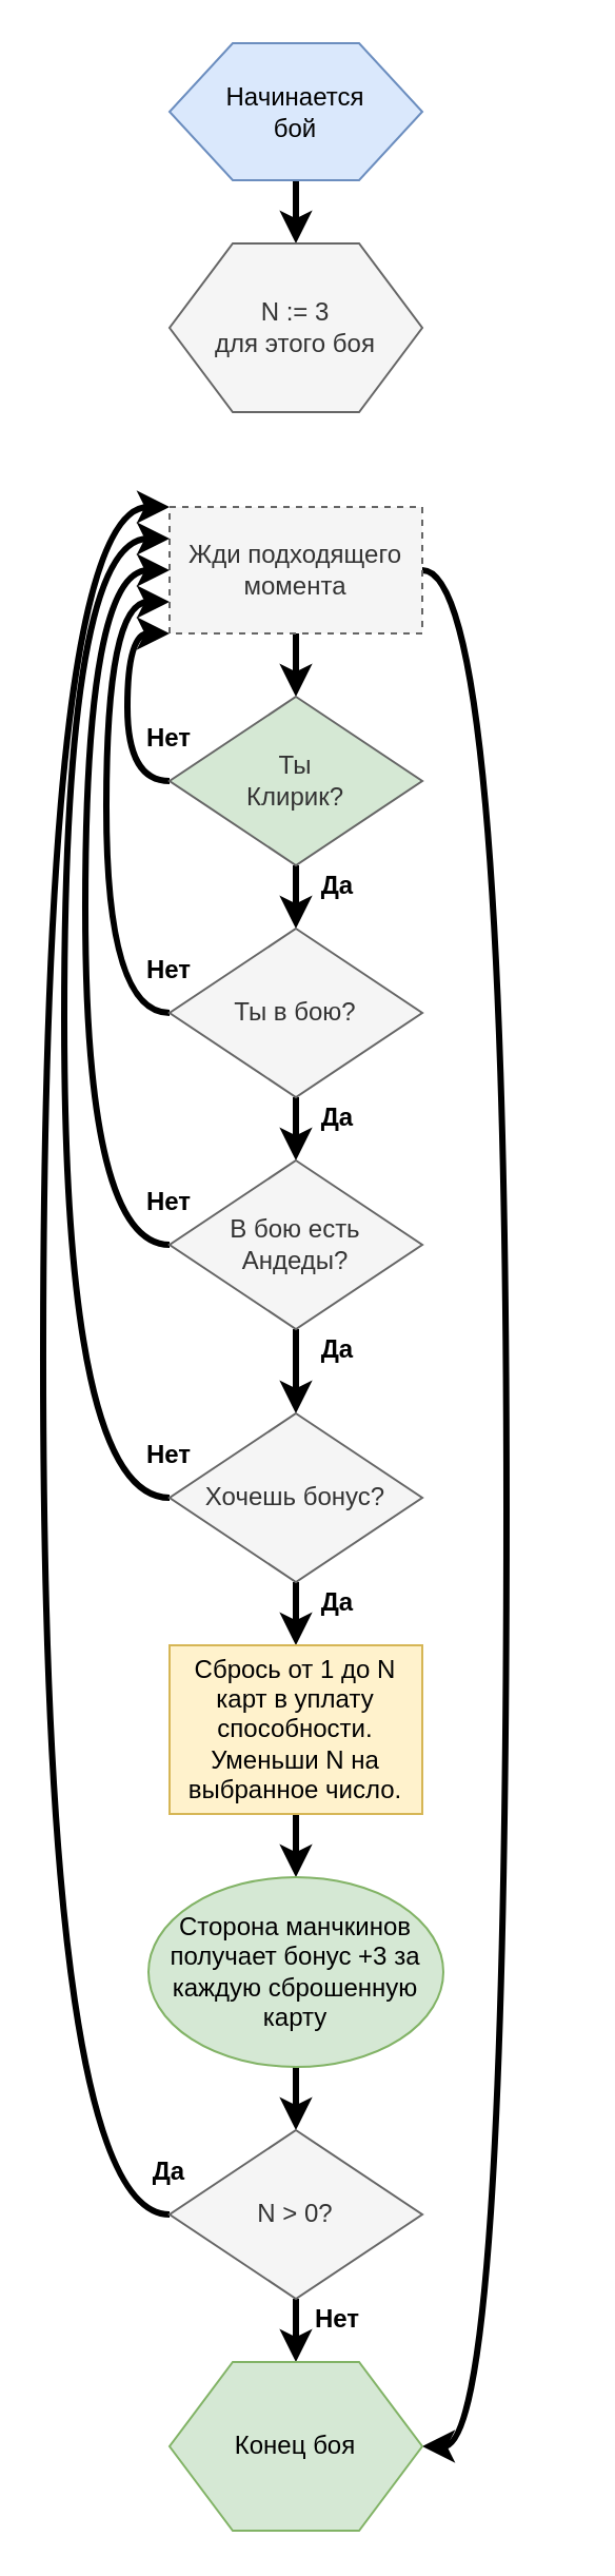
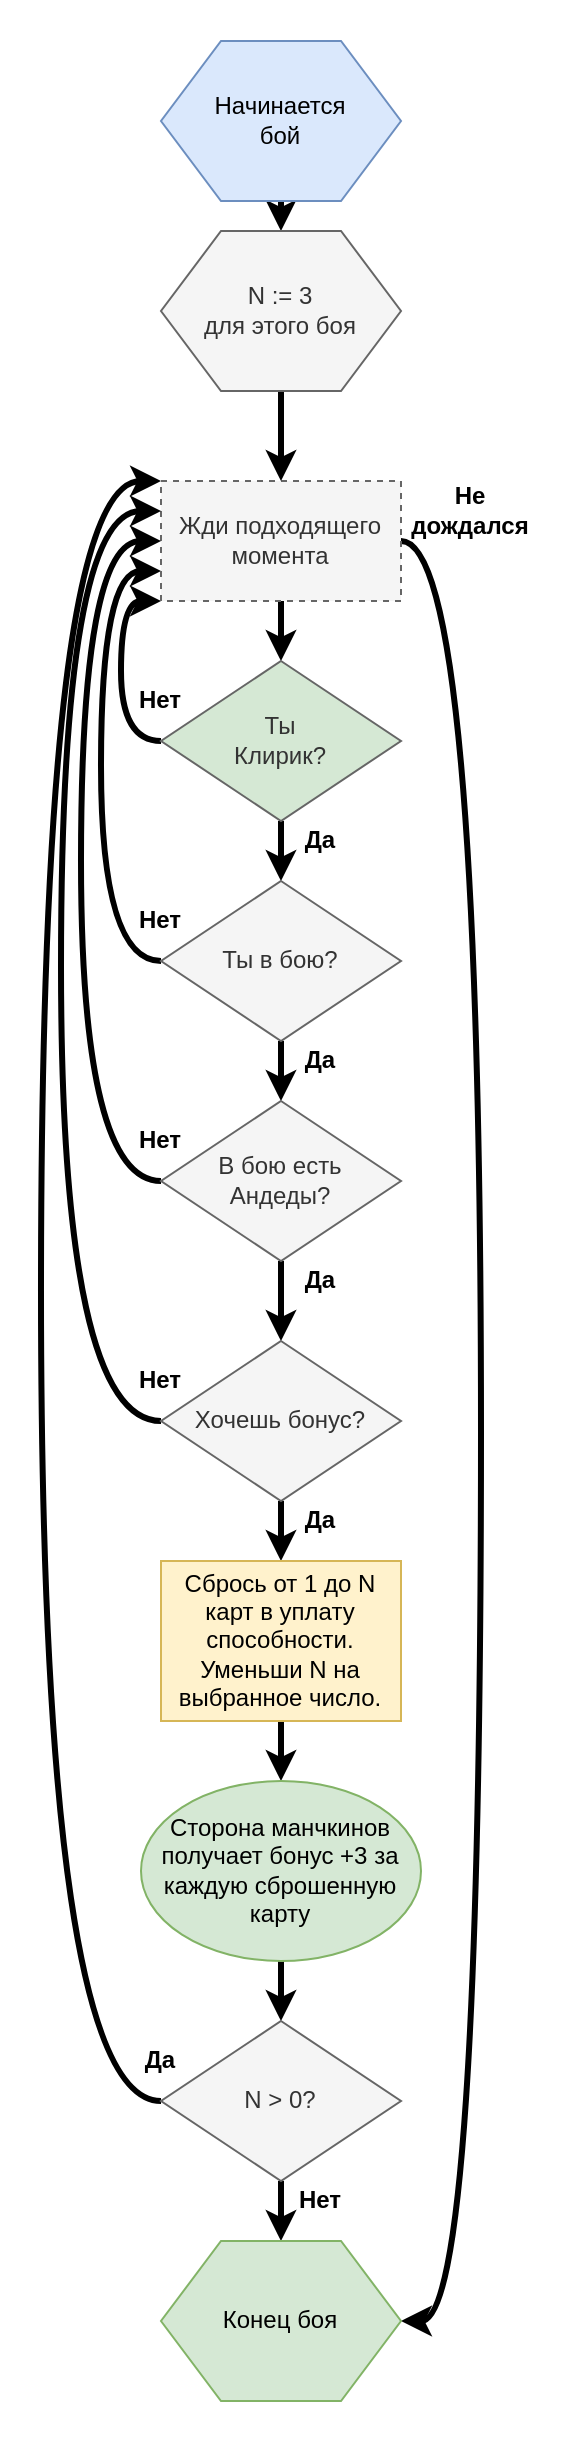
- <mxCell id="3" value="Начинается&lt;br&gt;бой" style="shape=hexagon;perimeter=hexagonPerimeter2;whiteSpace=wrap;html=1;fillColor=#dae8fc;strokeColor=#6c8ebf;" vertex="1" parent="1"><mxGeometry x="80" y="20" width="120" height="65" as="geometry" /></mxCell>
+ <mxCell id="3" value="Начинается&lt;br&gt;бой" style="shape=hexagon;perimeter=hexagonPerimeter2;whiteSpace=wrap;html=1;fillColor=#dae8fc;strokeColor=#6c8ebf;" vertex="1" parent="1"><mxGeometry x="80" y="20" width="120" height="80" as="geometry" /></mxCell>
+ <mxCell id="22" value="" style="edgeStyle=none;rounded=0;orthogonalLoop=1;jettySize=auto;html=1;strokeWidth=3;" edge="1" parent="1" source="23" target="13"><mxGeometry relative="1" as="geometry" /></mxCell>
+ <mxCell id="39" value="&lt;b&gt;Не дождался&lt;/b&gt;" style="text;html=1;strokeColor=none;fillColor=none;align=center;verticalAlign=middle;whiteSpace=wrap;rounded=0;" vertex="1" parent="1"><mxGeometry x="200" y="240" width="70" height="30" as="geometry" /></mxCell>
